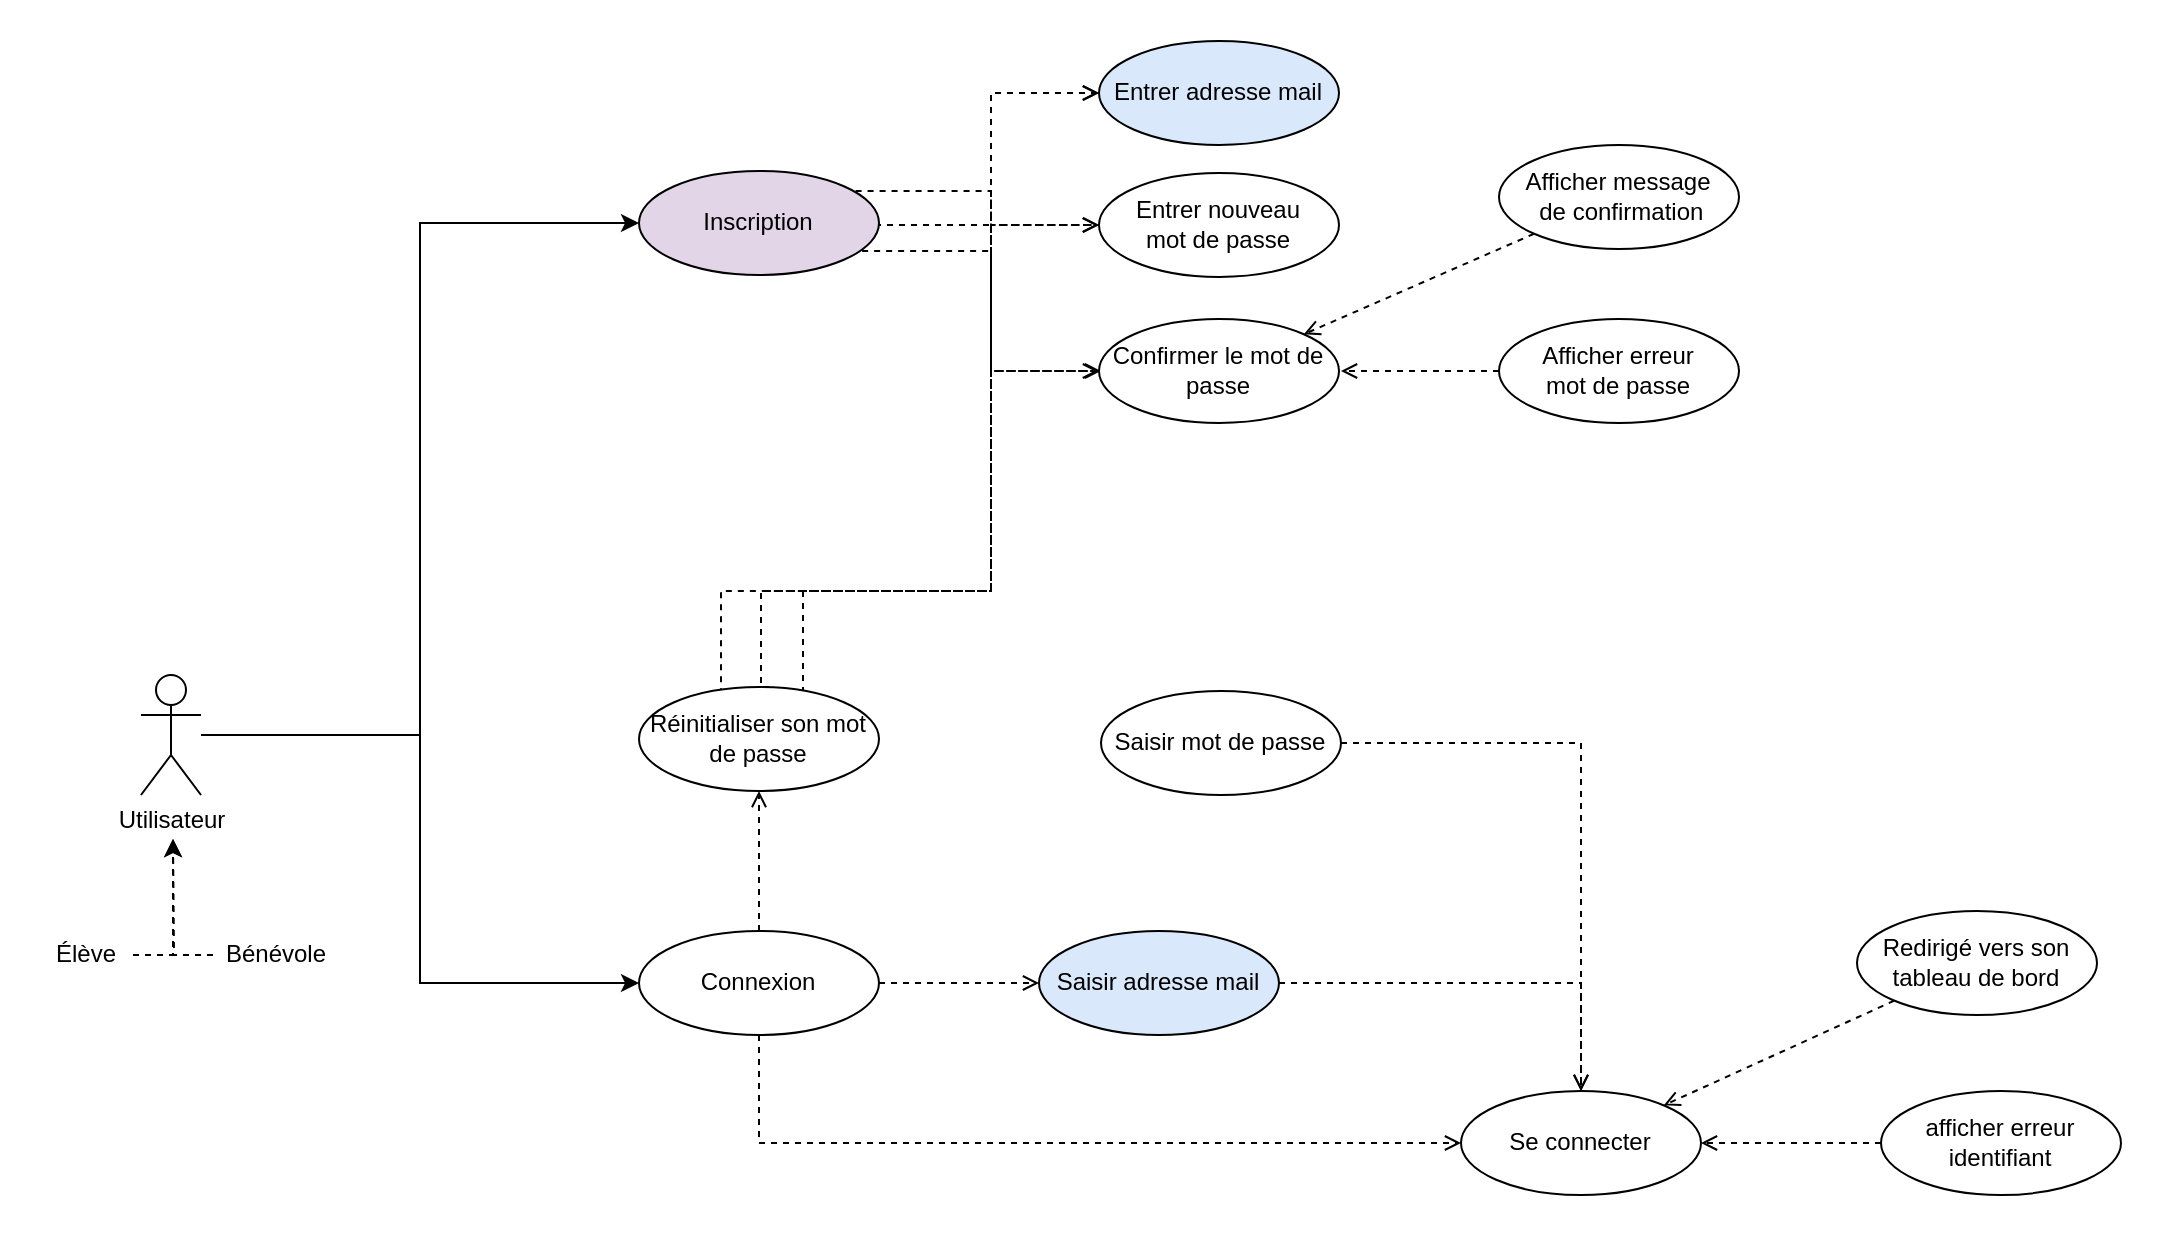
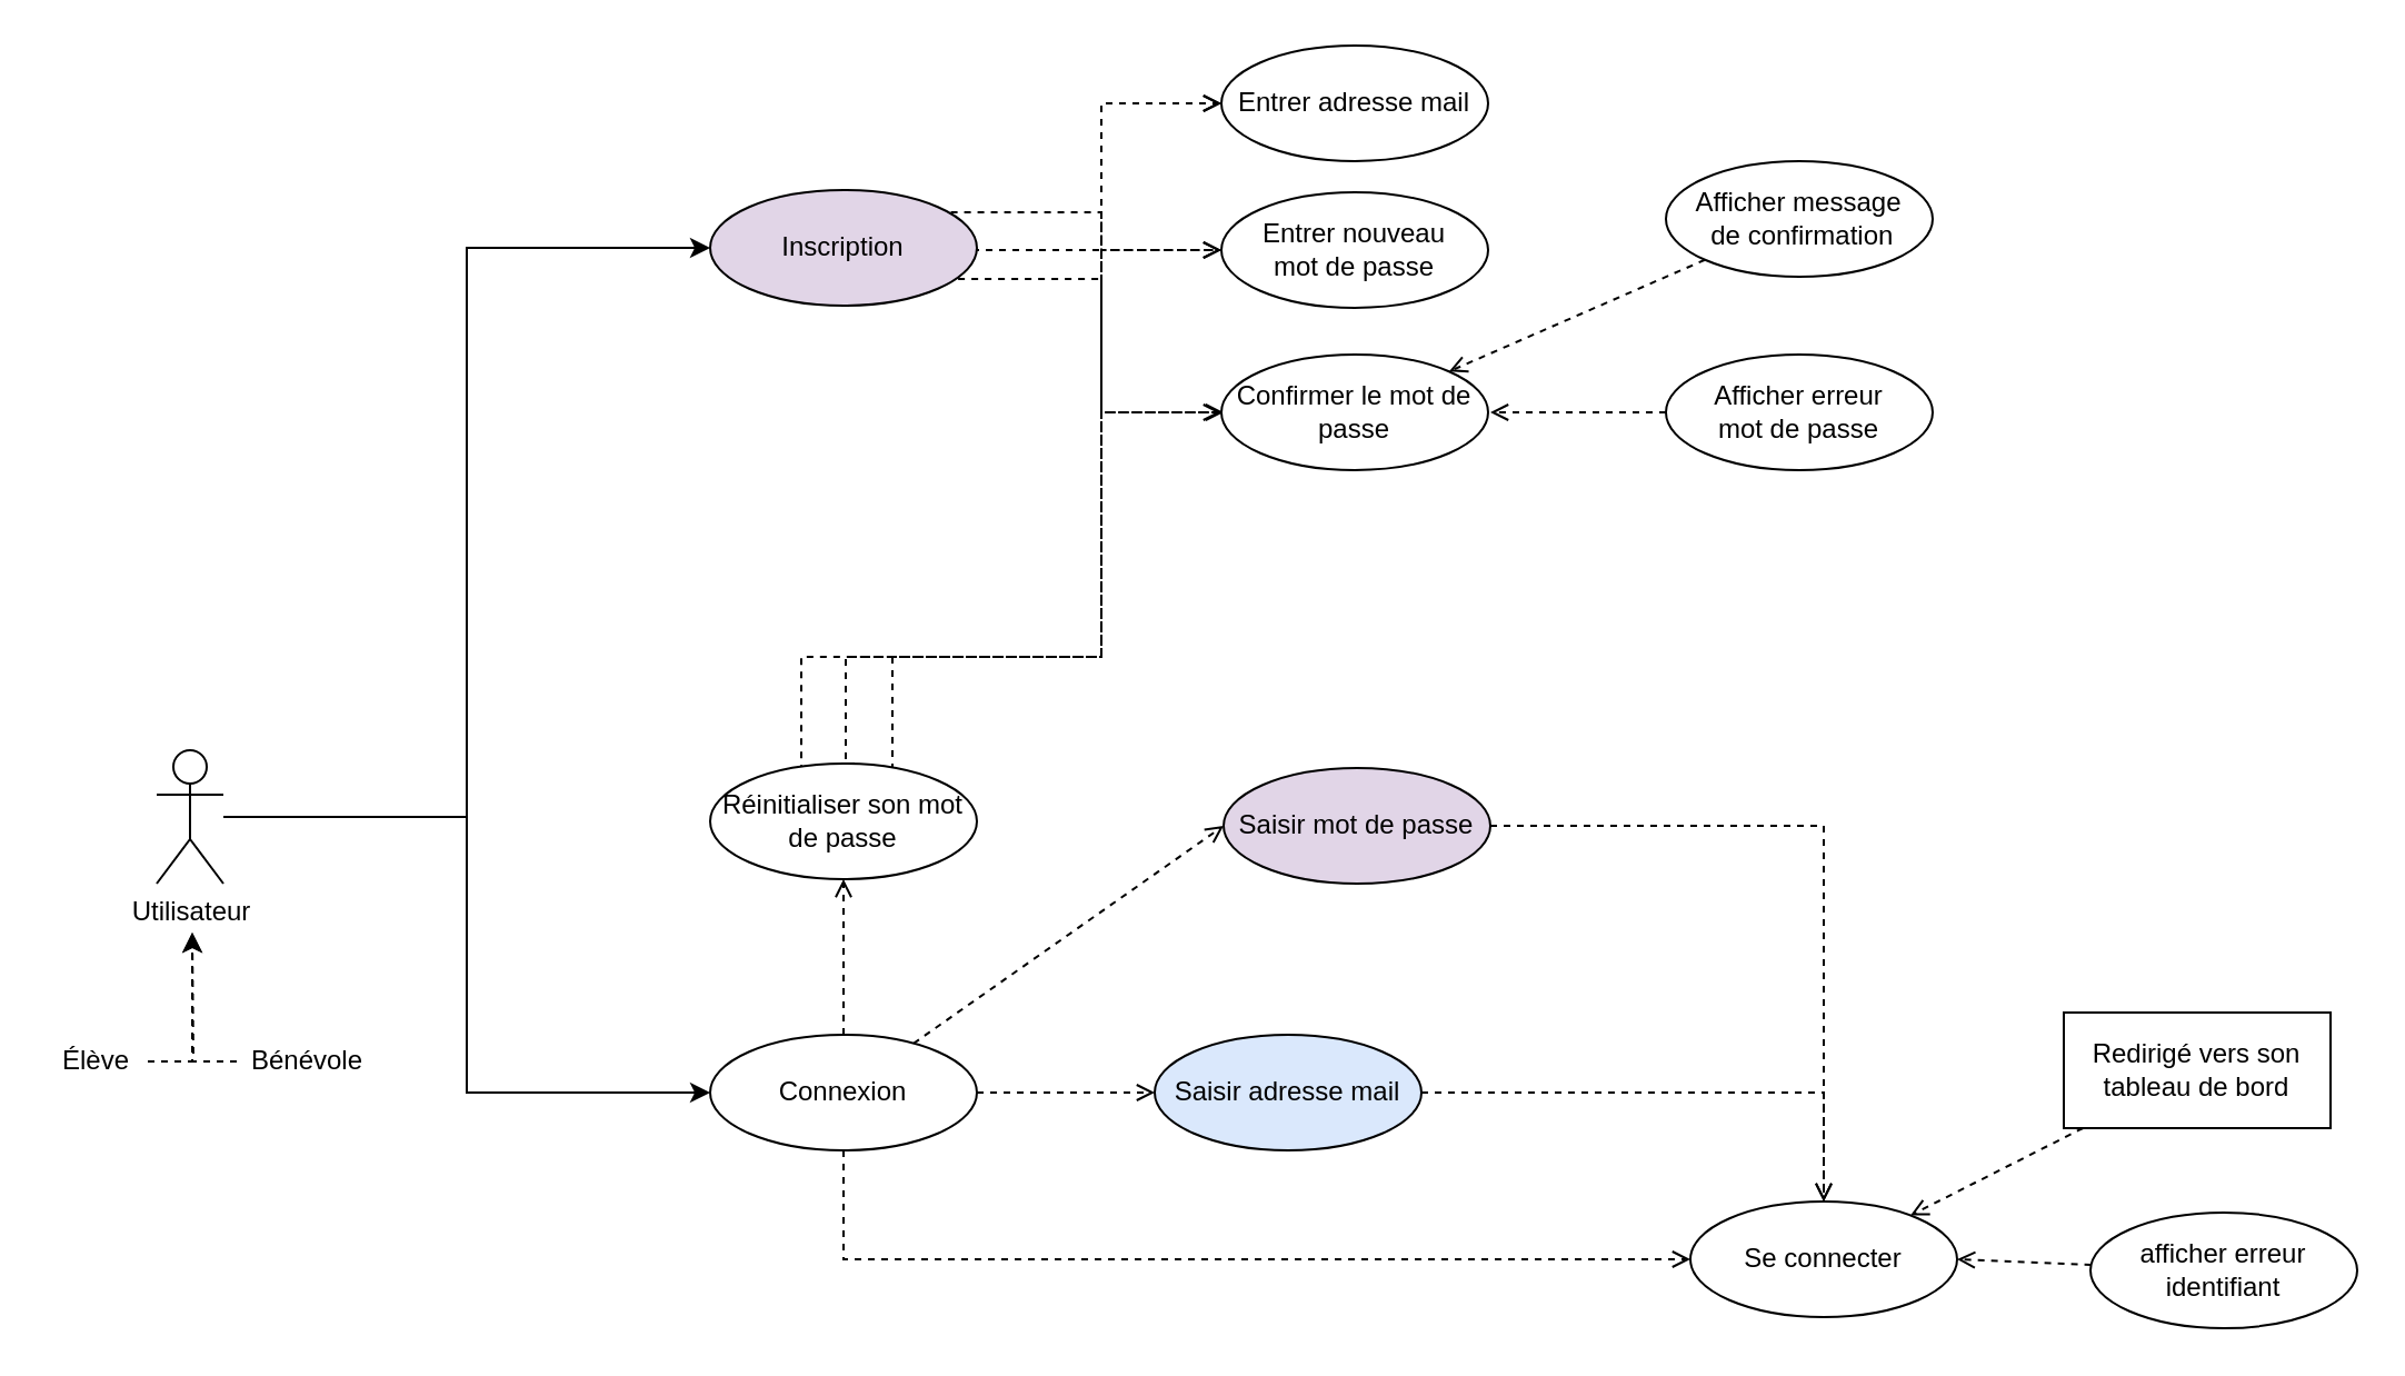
- <mxCell id="35" value="Entrer adresse mail" style="ellipse;whiteSpace=wrap;html=1;fillColor=#dae8fc;" vertex="1" parent="1"><mxGeometry x="549" y="20" width="120" height="52" as="geometry" /></mxCell>
+ <mxCell id="35" value="Entrer adresse mail" style="ellipse;whiteSpace=wrap;html=1;" vertex="1" parent="1"><mxGeometry x="549" y="20" width="120" height="52" as="geometry" /></mxCell>
- <mxCell id="22" value="Saisir mot de passe" style="ellipse;whiteSpace=wrap;html=1;" vertex="1" parent="1"><mxGeometry x="550" y="345" width="120" height="52" as="geometry" /></mxCell>
+ <mxCell id="22" value="Saisir mot de passe" style="ellipse;whiteSpace=wrap;html=1;fillColor=#e1d5e7;" vertex="1" parent="1"><mxGeometry x="550" y="345" width="120" height="52" as="geometry" /></mxCell>
+ <mxCell id="13" style="edgeStyle=none;rounded=0;orthogonalLoop=1;jettySize=auto;html=1;entryX=0;entryY=0.5;entryDx=0;entryDy=0;dashed=1;strokeColor=default;fontColor=#000000;endArrow=open;endFill=0;" edge="1" parent="1" source="14" target="22"><mxGeometry relative="1" as="geometry" /></mxCell>
- <mxCell id="31" value="Redirigé vers son tableau de bord" style="ellipse;whiteSpace=wrap;html=1;" vertex="1" parent="1"><mxGeometry x="928" y="455" width="120" height="52" as="geometry" /></mxCell>
+ <mxCell id="31" value="Redirigé vers son tableau de bord" style="whiteSpace=wrap;html=1;rounded=0;" vertex="1" parent="1"><mxGeometry x="928" y="455" width="120" height="52" as="geometry" /></mxCell>
- <mxCell id="23" value="Se connecter" style="ellipse;whiteSpace=wrap;html=1;" vertex="1" parent="1"><mxGeometry x="730" y="545" width="120" height="52" as="geometry" /></mxCell>
+ <mxCell id="23" value="Se connecter" style="ellipse;whiteSpace=wrap;html=1;" vertex="1" parent="1"><mxGeometry x="760" y="540" width="120" height="52" as="geometry" /></mxCell>
